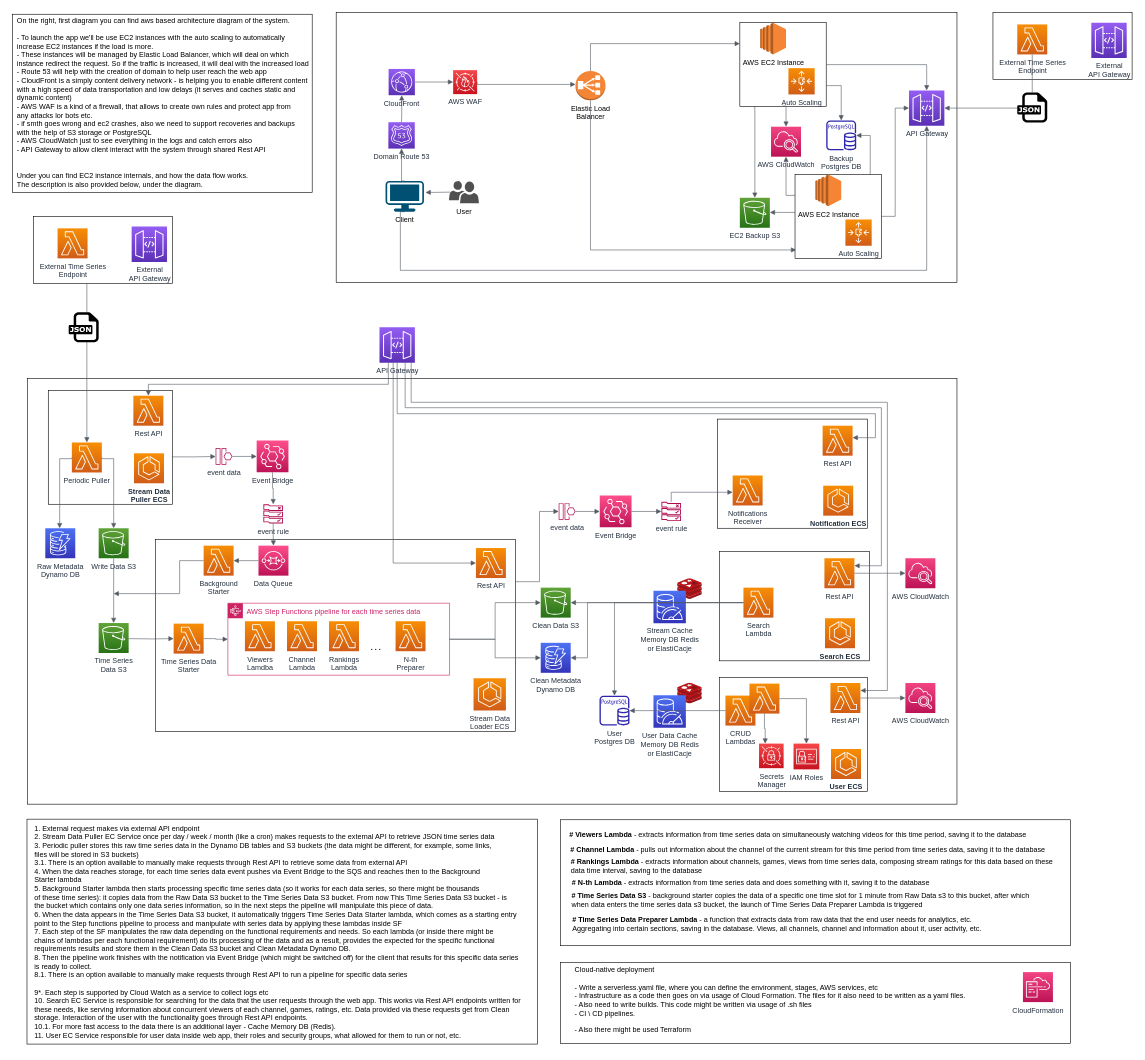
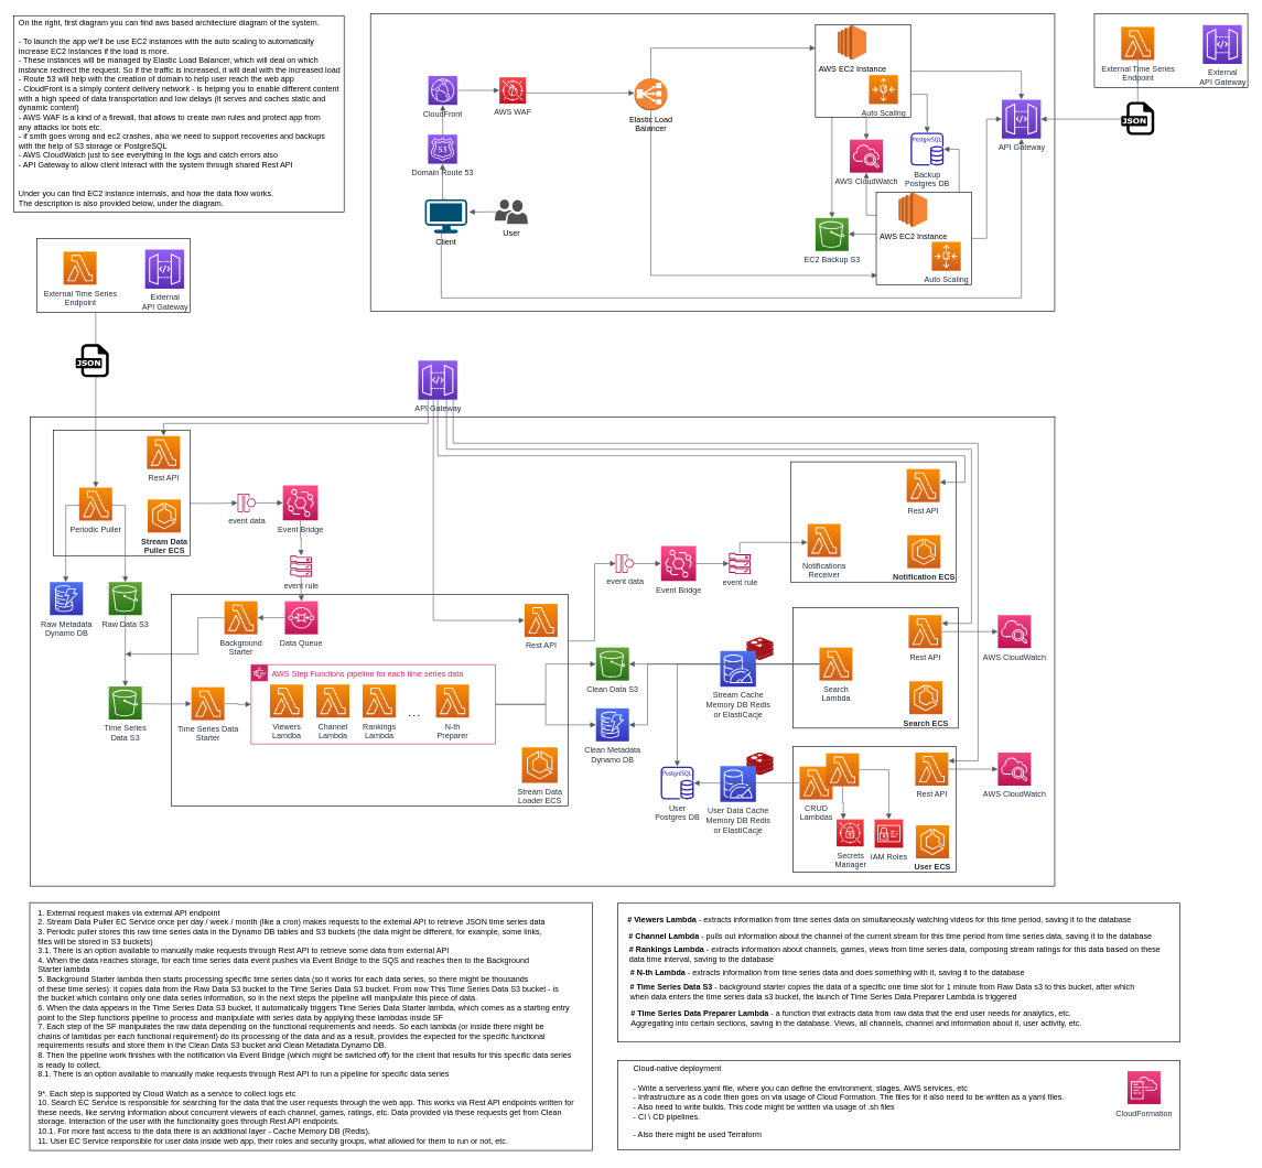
- <mxCell id="53" value="Write Data S3" style="sketch=0;points=[[0,0,0],[0.25,0,0],[0.5,0,0],[0.75,0,0],[1,0,0],[0,1,0],[0.25,1,0],[0.5,1,0],[0.75,1,0],[1,1,0],[0,0.25,0],[0,0.5,0],[0,0.75,0],[1,0.25,0],[1,0.5,0],[1,0.75,0]];outlineConnect=0;fontColor=#232F3E;gradientColor=#60A337;gradientDirection=north;fillColor=#277116;strokeColor=#ffffff;dashed=0;verticalLabelPosition=bottom;verticalAlign=top;align=center;html=1;fontSize=12;fontStyle=0;aspect=fixed;shape=mxgraph.aws4.resourceIcon;resIcon=mxgraph.aws4.s3;" vertex="1" parent="1"><mxGeometry x="164" y="880.1" width="50" height="50" as="geometry" /></mxCell>
+ <mxCell id="53" value="Raw Data S3" style="sketch=0;points=[[0,0,0],[0.25,0,0],[0.5,0,0],[0.75,0,0],[1,0,0],[0,1,0],[0.25,1,0],[0.5,1,0],[0.75,1,0],[1,1,0],[0,0.25,0],[0,0.5,0],[0,0.75,0],[1,0.25,0],[1,0.5,0],[1,0.75,0]];outlineConnect=0;fontColor=#232F3E;gradientColor=#60A337;gradientDirection=north;fillColor=#277116;strokeColor=#ffffff;dashed=0;verticalLabelPosition=bottom;verticalAlign=top;align=center;html=1;fontSize=12;fontStyle=0;aspect=fixed;shape=mxgraph.aws4.resourceIcon;resIcon=mxgraph.aws4.s3;" vertex="1" parent="1"><mxGeometry x="164" y="880.1" width="50" height="50" as="geometry" /></mxCell>
